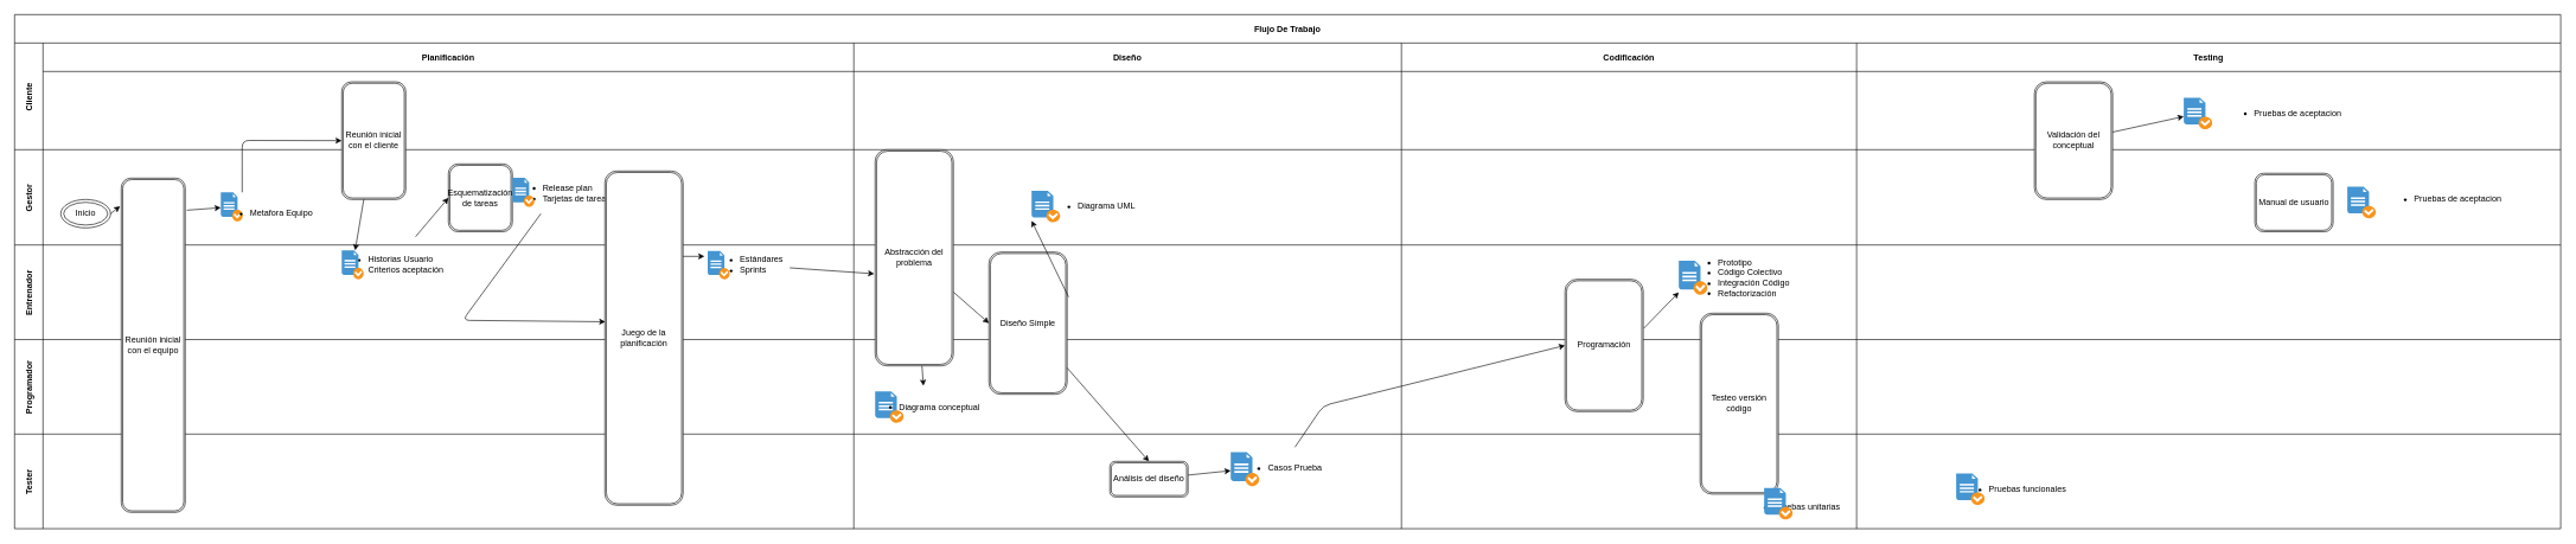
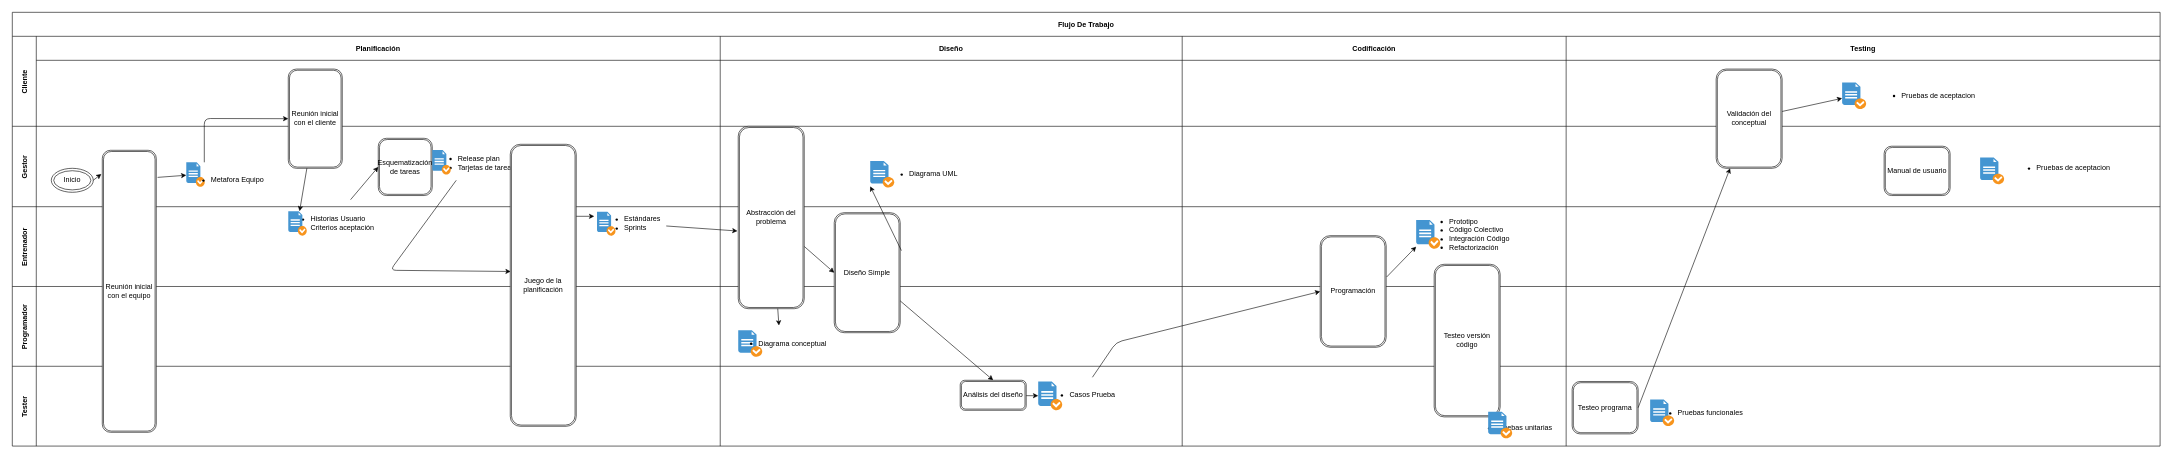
- <mxCell id="27" value="Manual de usuario" style="shape=ext;double=1;rounded=1;whiteSpace=wrap;html=1;" vertex="1" parent="26"><mxGeometry x="560" y="33.2" width="110" height="82.2" as="geometry" /></mxCell>
+ <mxCell id="27" value="Manual de usuario" style="shape=ext;double=1;rounded=1;whiteSpace=wrap;html=1;" vertex="1" parent="26"><mxGeometry x="530" y="33.2" width="110" height="82.2" as="geometry" /></mxCell>
+ <mxCell id="74" style="edgeStyle=none;html=1;exitX=1;exitY=0.5;exitDx=0;exitDy=0;" parent="2" source="67" target="9" edge="1"><mxGeometry relative="1" as="geometry"><mxPoint x="2510" y="523.5" as="targetPoint" /><mxPoint x="2470" y="650" as="sourcePoint" /><Array as="points" /></mxGeometry></mxCell>
- <mxCell id="60" value="Análisis del diseño" style="shape=ext;double=1;rounded=1;whiteSpace=wrap;html=1;" parent="59" vertex="1"><mxGeometry x="360" y="38.35" width="110" height="50" as="geometry" /></mxCell>
+ <mxCell id="60" value="Análisis del diseño" style="shape=ext;double=1;rounded=1;whiteSpace=wrap;html=1;" parent="59" vertex="1"><mxGeometry x="400" y="23.35" width="110" height="50" as="geometry" /></mxCell>
+ <mxCell id="67" value="Testeo programa" style="shape=ext;double=1;rounded=1;whiteSpace=wrap;html=1;" vertex="1" parent="64"><mxGeometry x="650" y="25.35" width="110" height="87.35" as="geometry" /></mxCell>
